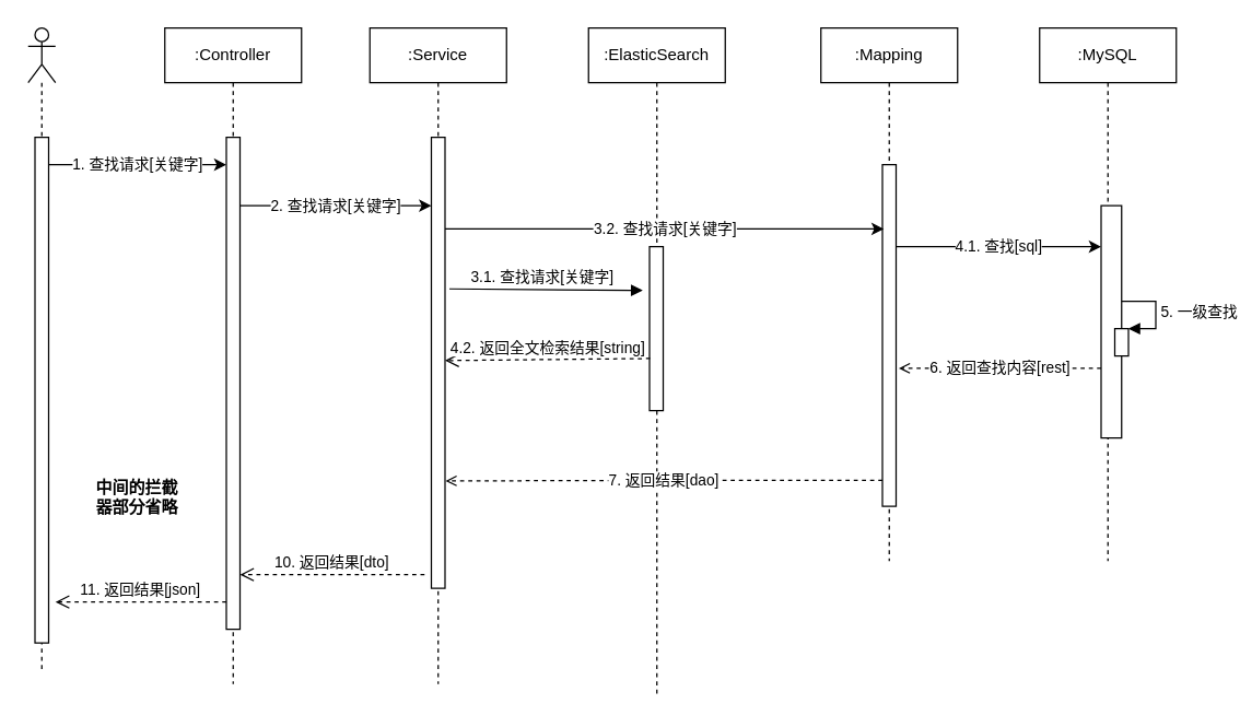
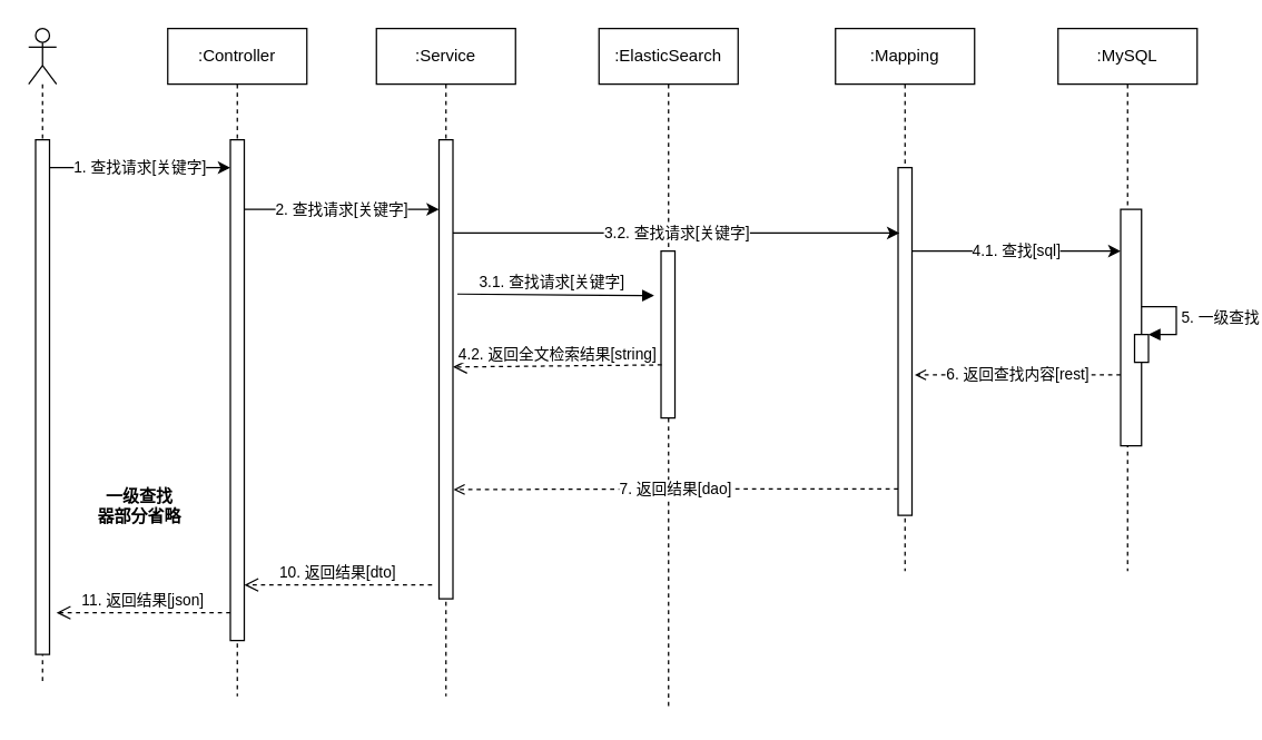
- <mxCell id="15" value="中间的拦截&#10;器部分省略" style="text;align=center;fontStyle=1;verticalAlign=middle;spacingLeft=3;spacingRight=3;strokeColor=none;rotatable=0;points=[[0,0.5],[1,0.5]];portConstraint=eastwest;" vertex="1" parent="1"><mxGeometry x="60" y="350" width="80" height="26" as="geometry" /></mxCell>
+ <mxCell id="15" value="一级查找&#10;器部分省略" style="text;align=center;fontStyle=1;verticalAlign=middle;spacingLeft=3;spacingRight=3;strokeColor=none;rotatable=0;points=[[0,0.5],[1,0.5]];portConstraint=eastwest;" vertex="1" parent="1"><mxGeometry x="60" y="350" width="80" height="26" as="geometry" /></mxCell>
